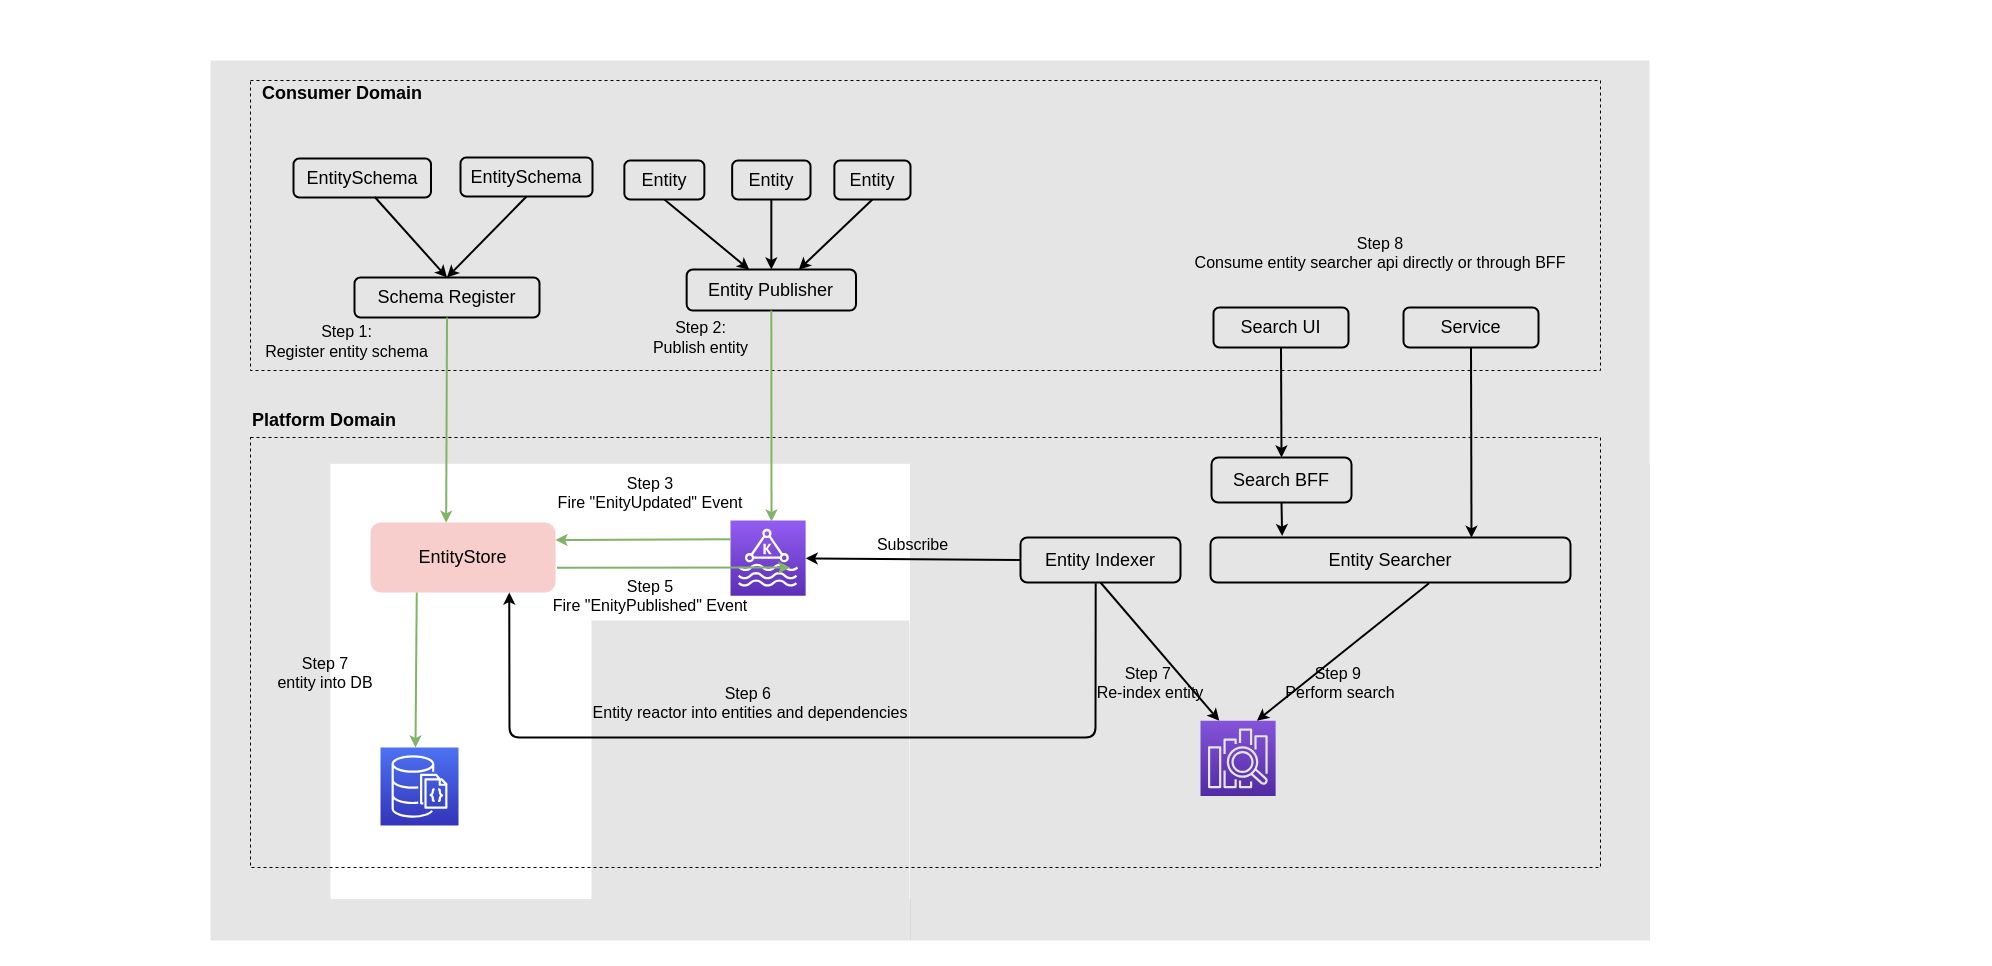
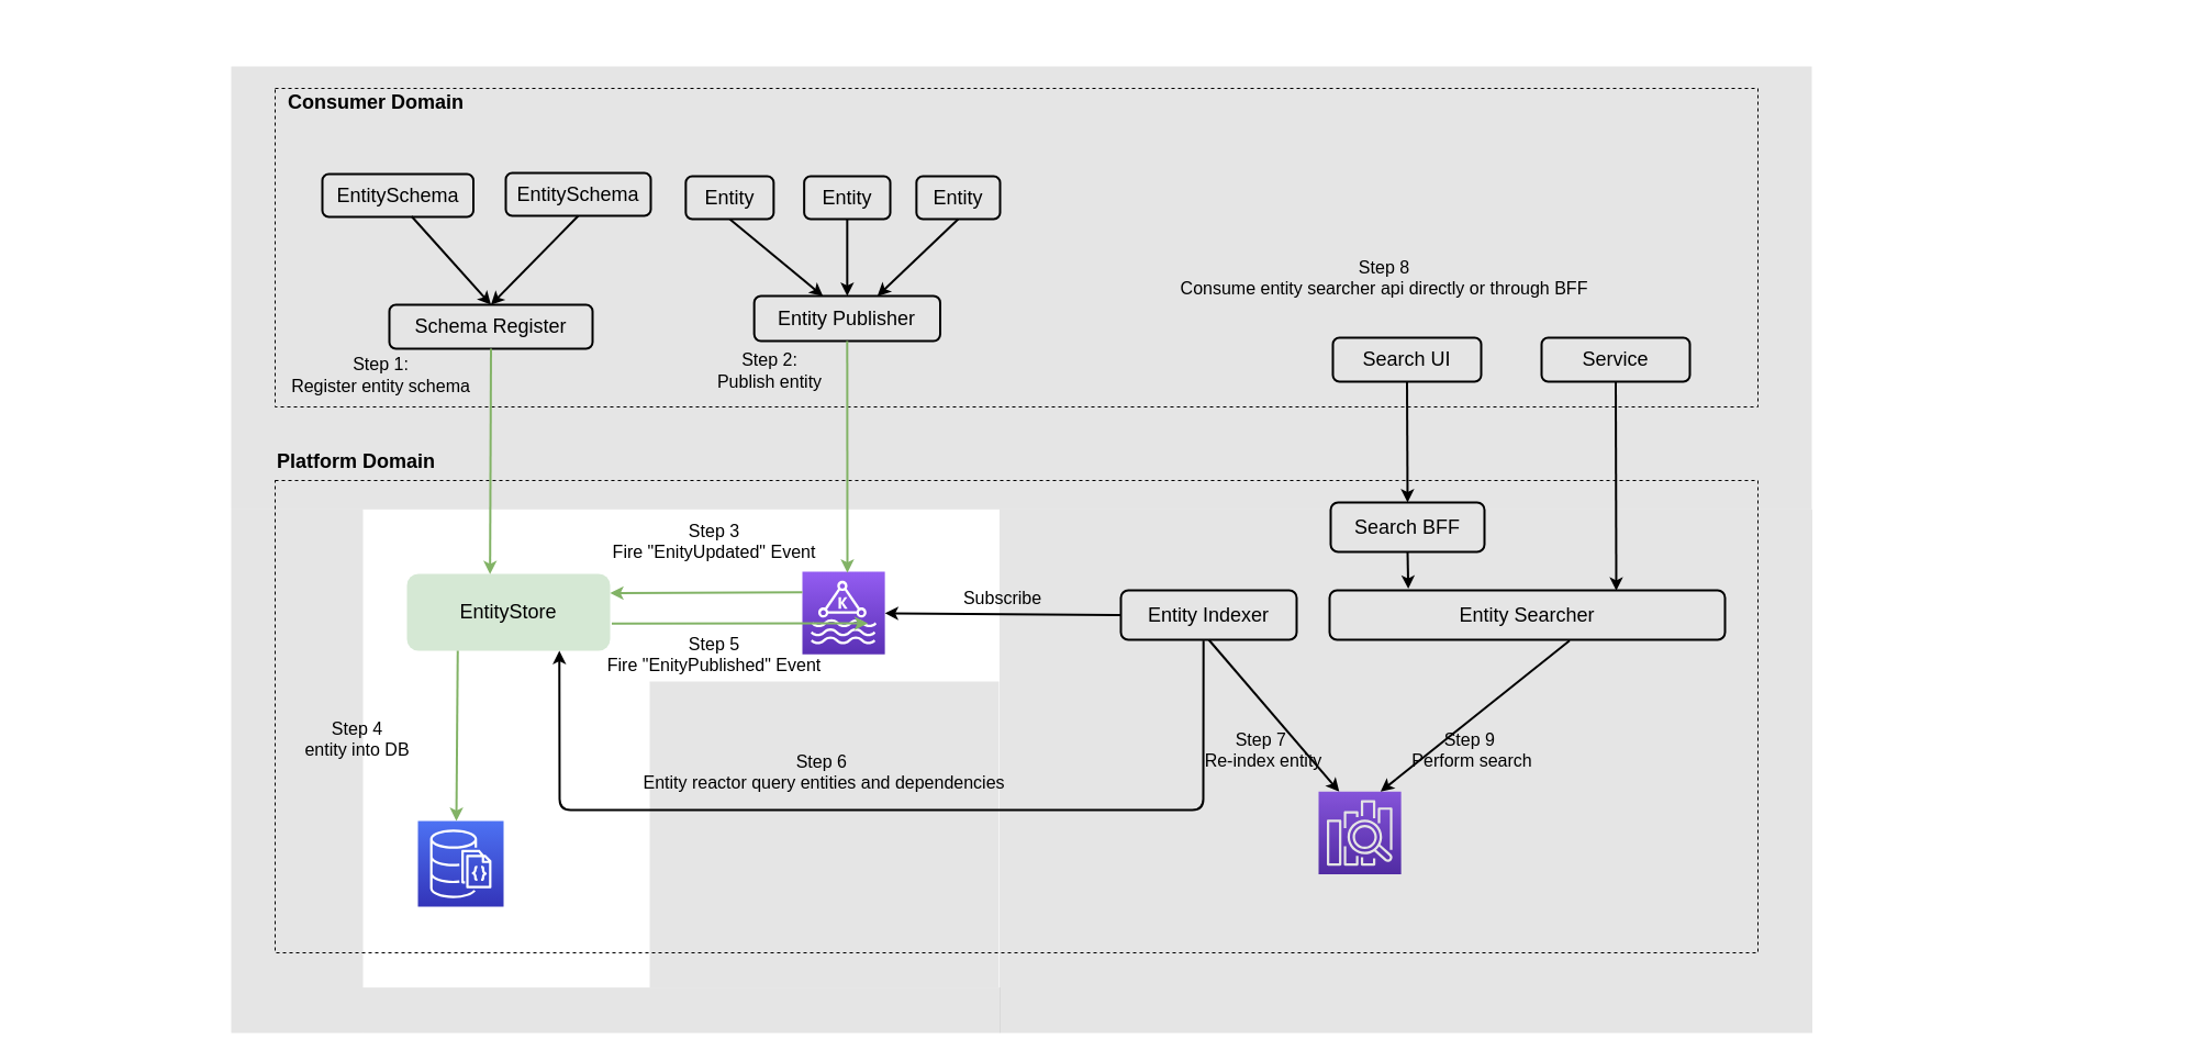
- <mxCell id="58" value="Step 8&#10;Consume entity searcher api directly or through BFF" style="text;strokeColor=none;fillColor=none;spacingLeft=4;spacingRight=4;overflow=hidden;rotatable=0;points=[[0,0.5],[1,0.5]];portConstraint=eastwest;fontSize=16;dashed=1;align=center;" parent="2" vertex="1"><mxGeometry x="920" y="207" width="420" height="50" as="geometry" /></mxCell>
+ <mxCell id="58" value="Step 8&#10;Consume entity searcher api directly or through BFF" style="text;strokeColor=none;fillColor=none;spacingLeft=4;spacingRight=4;overflow=hidden;rotatable=0;points=[[0,0.5],[1,0.5]];portConstraint=eastwest;fontSize=16;dashed=1;align=center;" parent="2" vertex="1"><mxGeometry x="800" y="207" width="420" height="50" as="geometry" /></mxCell>
- <mxCell id="36" value="&lt;font style=&quot;font-size: 18px&quot;&gt;EntityStore&lt;/font&gt;" style="rounded=1;whiteSpace=wrap;html=1;strokeWidth=2;fillColor=#f8cecc;strokeColor=none;" parent="30" vertex="1"><mxGeometry x="350" y="442" width="185" height="70.06" as="geometry" /></mxCell>
+ <mxCell id="36" value="&lt;font style=&quot;font-size: 18px&quot;&gt;EntityStore&lt;/font&gt;" style="rounded=1;whiteSpace=wrap;html=1;strokeWidth=2;fillColor=#d5e8d4;strokeColor=none;" parent="30" vertex="1"><mxGeometry x="350" y="442" width="185" height="70.06" as="geometry" /></mxCell>
- <mxCell id="37" value="Step 7&#10;entity into DB" style="text;strokeColor=none;fillColor=none;spacingLeft=4;spacingRight=4;overflow=hidden;rotatable=0;points=[[0,0.5],[1,0.5]];portConstraint=eastwest;fontSize=16;dashed=1;align=center;" parent="30" vertex="1"><mxGeometry x="190" y="567" width="230" height="50" as="geometry" /></mxCell>
+ <mxCell id="37" value="Step 4&#10;entity into DB" style="text;strokeColor=none;fillColor=none;spacingLeft=4;spacingRight=4;overflow=hidden;rotatable=0;points=[[0,0.5],[1,0.5]];portConstraint=eastwest;fontSize=16;dashed=1;align=center;" parent="30" vertex="1"><mxGeometry x="190" y="567" width="230" height="50" as="geometry" /></mxCell>
- <mxCell id="51" value="Step 6 &#10;Entity reactor into entities and dependencies" style="text;strokeColor=none;fillColor=none;spacingLeft=4;spacingRight=4;overflow=hidden;rotatable=0;points=[[0,0.5],[1,0.5]];portConstraint=eastwest;fontSize=16;dashed=1;align=center;" parent="2" vertex="1"><mxGeometry x="300" y="657" width="400" height="50" as="geometry" /></mxCell>
+ <mxCell id="51" value="Step 6 &#10;Entity reactor query entities and dependencies" style="text;strokeColor=none;fillColor=none;spacingLeft=4;spacingRight=4;overflow=hidden;rotatable=0;points=[[0,0.5],[1,0.5]];portConstraint=eastwest;fontSize=16;dashed=1;align=center;" parent="2" vertex="1"><mxGeometry x="300" y="657" width="400" height="50" as="geometry" /></mxCell>
